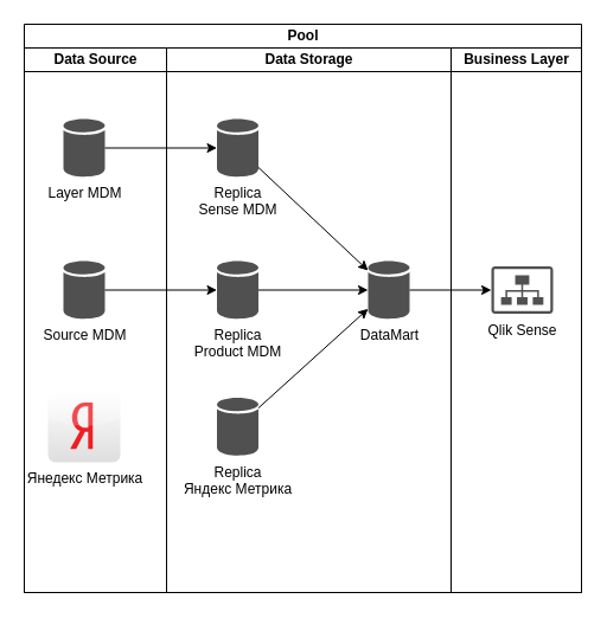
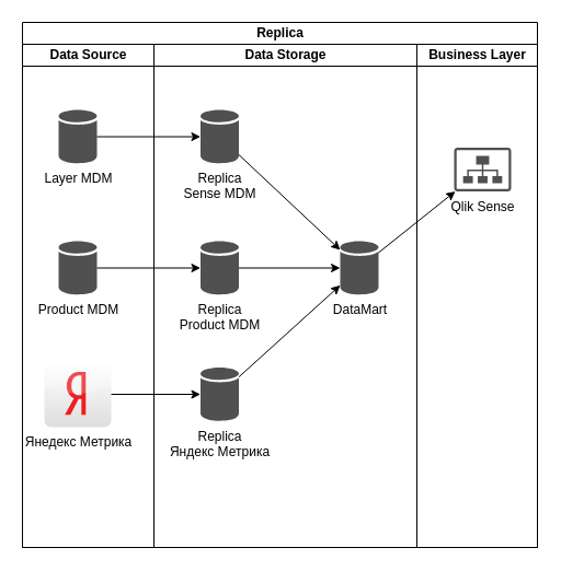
- <mxCell id="2" value="Pool" style="swimlane;html=1;childLayout=stackLayout;resizeParent=1;resizeParentMax=0;startSize=20;" vertex="1" parent="1"><mxGeometry x="20" y="20" width="470" height="480" as="geometry" /></mxCell>
+ <mxCell id="2" value="Replica" style="swimlane;html=1;childLayout=stackLayout;resizeParent=1;resizeParentMax=0;startSize=20;" vertex="1" parent="1"><mxGeometry x="20" y="20" width="470" height="480" as="geometry" /></mxCell>
- <mxCell id="16" value="Qlik Sense" style="pointerEvents=1;shadow=0;dashed=0;html=1;strokeColor=none;fillColor=#505050;labelPosition=center;verticalLabelPosition=bottom;verticalAlign=top;outlineConnect=0;align=center;shape=mxgraph.office.sites.site_collection;" vertex="1" parent="15"><mxGeometry x="34" y="184.5" width="52" height="40" as="geometry" /></mxCell>
+ <mxCell id="16" value="Qlik Sense" style="pointerEvents=1;shadow=0;dashed=0;html=1;strokeColor=none;fillColor=#505050;labelPosition=center;verticalLabelPosition=bottom;verticalAlign=top;outlineConnect=0;align=center;shape=mxgraph.office.sites.site_collection;" vertex="1" parent="15"><mxGeometry x="34" y="94.5" width="52" height="40" as="geometry" /></mxCell>
- <mxCell id="5" value="Source MDM" style="shadow=0;dashed=0;html=1;strokeColor=none;fillColor=#505050;labelPosition=center;verticalLabelPosition=bottom;verticalAlign=top;outlineConnect=0;align=center;shape=mxgraph.office.databases.database;" vertex="1" parent="3"><mxGeometry x="33" y="180" width="35" height="49" as="geometry" /></mxCell>
+ <mxCell id="5" value="Product MDM" style="shadow=0;dashed=0;html=1;strokeColor=none;fillColor=#505050;labelPosition=center;verticalLabelPosition=bottom;verticalAlign=top;outlineConnect=0;align=center;shape=mxgraph.office.databases.database;" vertex="1" parent="3"><mxGeometry x="33" y="180" width="35" height="49" as="geometry" /></mxCell>
+ <mxCell id="19" value="" style="endArrow=classic;html=1;" edge="1" parent="2" source="4" target="10"><mxGeometry width="50" height="50" relative="1" as="geometry"><mxPoint x="200" y="360" as="sourcePoint" /><mxPoint x="350" y="340" as="targetPoint" /></mxGeometry></mxCell>
